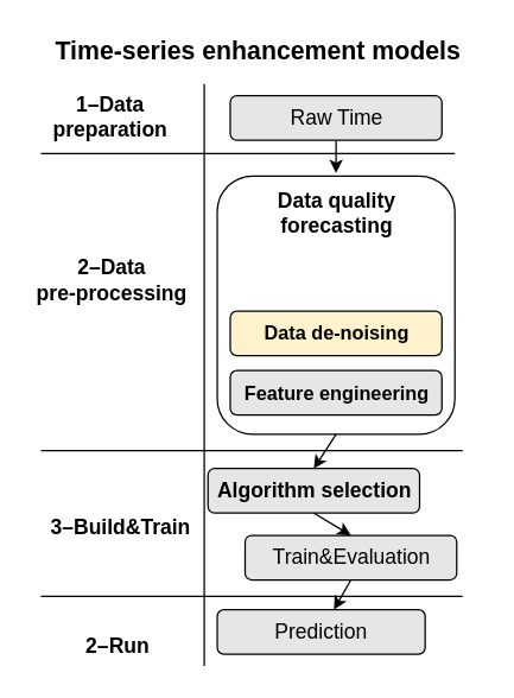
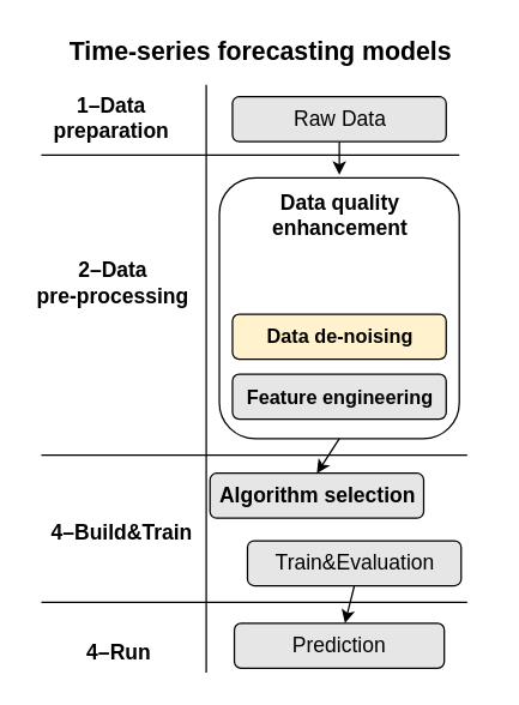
- <mxCell id="4" value="&lt;font color=&quot;#000000&quot; size=&quot;1&quot;&gt;&lt;b style=&quot;font-size: 17px&quot;&gt;Time-series enhancement models&lt;/b&gt;&lt;/font&gt;" style="text;html=1;strokeColor=none;fillColor=none;align=center;verticalAlign=middle;whiteSpace=wrap;rounded=0;" parent="1" vertex="1"><mxGeometry x="24" y="20" width="299.25" height="30" as="geometry" /></mxCell>
+ <mxCell id="4" value="&lt;font color=&quot;#000000&quot; size=&quot;1&quot;&gt;&lt;b style=&quot;font-size: 17px&quot;&gt;Time-series forecasting models&lt;/b&gt;&lt;/font&gt;" style="text;html=1;strokeColor=none;fillColor=none;align=center;verticalAlign=middle;whiteSpace=wrap;rounded=0;" parent="1" vertex="1"><mxGeometry x="24" y="20" width="299.25" height="30" as="geometry" /></mxCell>
- <mxCell id="6" value="Raw Time" style="rounded=1;whiteSpace=wrap;html=1;fontSize=14;fontColor=#000000;fillColor=#E6E6E6;strokeColor=#000000;" parent="1" vertex="1"><mxGeometry x="154.5" y="64" width="142.5" height="30" as="geometry" /></mxCell>
+ <mxCell id="6" value="Raw Data" style="rounded=1;whiteSpace=wrap;html=1;fontSize=14;fontColor=#000000;fillColor=#E6E6E6;strokeColor=#000000;" parent="1" vertex="1"><mxGeometry x="154.5" y="64" width="142.5" height="30" as="geometry" /></mxCell>
- <mxCell id="19" value="&lt;span style=&quot;font-size: 14px&quot;&gt;&lt;b&gt;Data quality forecasting&lt;/b&gt;&lt;/span&gt;" style="rounded=1;whiteSpace=wrap;html=1;fontSize=14;fontColor=#000000;fillColor=none;strokeColor=none;" vertex="1" parent="1"><mxGeometry x="154.5" y="128" width="142.5" height="29.5" as="geometry" /></mxCell>
+ <mxCell id="19" value="&lt;span style=&quot;font-size: 14px&quot;&gt;&lt;b&gt;Data quality enhancement&lt;/b&gt;&lt;/span&gt;" style="rounded=1;whiteSpace=wrap;html=1;fontSize=14;fontColor=#000000;fillColor=none;strokeColor=none;" vertex="1" parent="1"><mxGeometry x="154.5" y="128" width="142.5" height="29.5" as="geometry" /></mxCell>
- <mxCell id="22" style="edgeStyle=none;html=1;exitX=0.5;exitY=1;exitDx=0;exitDy=0;entryX=0.5;entryY=0;entryDx=0;entryDy=0;fontSize=14;fontColor=#000000;strokeColor=#000000;" edge="1" parent="1" source="10" target="20"><mxGeometry relative="1" as="geometry"><mxPoint x="245.75" y="304" as="sourcePoint" /><mxPoint x="245.75" y="335" as="targetPoint" /></mxGeometry></mxCell>
- <mxCell id="8" value="&lt;font color=&quot;#000000&quot; size=&quot;1&quot;&gt;&lt;b style=&quot;font-size: 14px&quot;&gt;3&lt;/b&gt;&lt;/font&gt;&lt;b style=&quot;color: rgb(0 , 0 , 0) ; font-size: 14px&quot;&gt;–&lt;/b&gt;&lt;font color=&quot;#000000&quot; size=&quot;1&quot;&gt;&lt;b style=&quot;font-size: 14px&quot;&gt;Build&amp;amp;Train&lt;/b&gt;&lt;/font&gt;" style="text;html=1;strokeColor=none;fillColor=none;align=center;verticalAlign=middle;whiteSpace=wrap;rounded=0;" parent="1" vertex="1"><mxGeometry x="28.75" y="335" width="104" height="40" as="geometry" /></mxCell>
+ <mxCell id="8" value="&lt;font color=&quot;#000000&quot; size=&quot;1&quot;&gt;&lt;b style=&quot;font-size: 14px&quot;&gt;4&lt;/b&gt;&lt;/font&gt;&lt;b style=&quot;color: rgb(0 , 0 , 0) ; font-size: 14px&quot;&gt;–&lt;/b&gt;&lt;font color=&quot;#000000&quot; size=&quot;1&quot;&gt;&lt;b style=&quot;font-size: 14px&quot;&gt;Build&amp;amp;Train&lt;/b&gt;&lt;/font&gt;" style="text;html=1;strokeColor=none;fillColor=none;align=center;verticalAlign=middle;whiteSpace=wrap;rounded=0;" parent="1" vertex="1"><mxGeometry x="28.75" y="335" width="104" height="40" as="geometry" /></mxCell>
- <mxCell id="12" value="Prediction" style="rounded=1;whiteSpace=wrap;html=1;fontSize=14;fontColor=#000000;fillColor=#E6E6E6;strokeColor=#000000;align=center;" parent="1" vertex="1"><mxGeometry x="145.75" y="410" width="140" height="30" as="geometry" /></mxCell>
+ <mxCell id="12" value="Prediction" style="rounded=1;whiteSpace=wrap;html=1;fontSize=14;fontColor=#000000;fillColor=#E6E6E6;strokeColor=#000000;align=center;" parent="1" vertex="1"><mxGeometry x="155.75" y="415" width="140" height="30" as="geometry" /></mxCell>
- <mxCell id="9" value="&lt;font color=&quot;#000000&quot; size=&quot;1&quot;&gt;&lt;b style=&quot;font-size: 14px&quot;&gt;2&lt;/b&gt;&lt;/font&gt;&lt;b style=&quot;color: rgb(0 , 0 , 0) ; font-size: 14px&quot;&gt;–&lt;/b&gt;&lt;font color=&quot;#000000&quot; size=&quot;1&quot;&gt;&lt;b style=&quot;font-size: 14px&quot;&gt;Run&lt;br&gt;&lt;/b&gt;&lt;/font&gt;" style="text;html=1;strokeColor=none;fillColor=none;align=center;verticalAlign=middle;whiteSpace=wrap;rounded=0;" parent="1" vertex="1"><mxGeometry x="34" y="425" width="90" height="20" as="geometry" /></mxCell>
+ <mxCell id="9" value="&lt;font color=&quot;#000000&quot; size=&quot;1&quot;&gt;&lt;b style=&quot;font-size: 14px&quot;&gt;4&lt;/b&gt;&lt;/font&gt;&lt;b style=&quot;color: rgb(0 , 0 , 0) ; font-size: 14px&quot;&gt;–&lt;/b&gt;&lt;font color=&quot;#000000&quot; size=&quot;1&quot;&gt;&lt;b style=&quot;font-size: 14px&quot;&gt;Run&lt;br&gt;&lt;/b&gt;&lt;/font&gt;" style="text;html=1;strokeColor=none;fillColor=none;align=center;verticalAlign=middle;whiteSpace=wrap;rounded=0;" parent="1" vertex="1"><mxGeometry x="34" y="425" width="90" height="20" as="geometry" /></mxCell>
